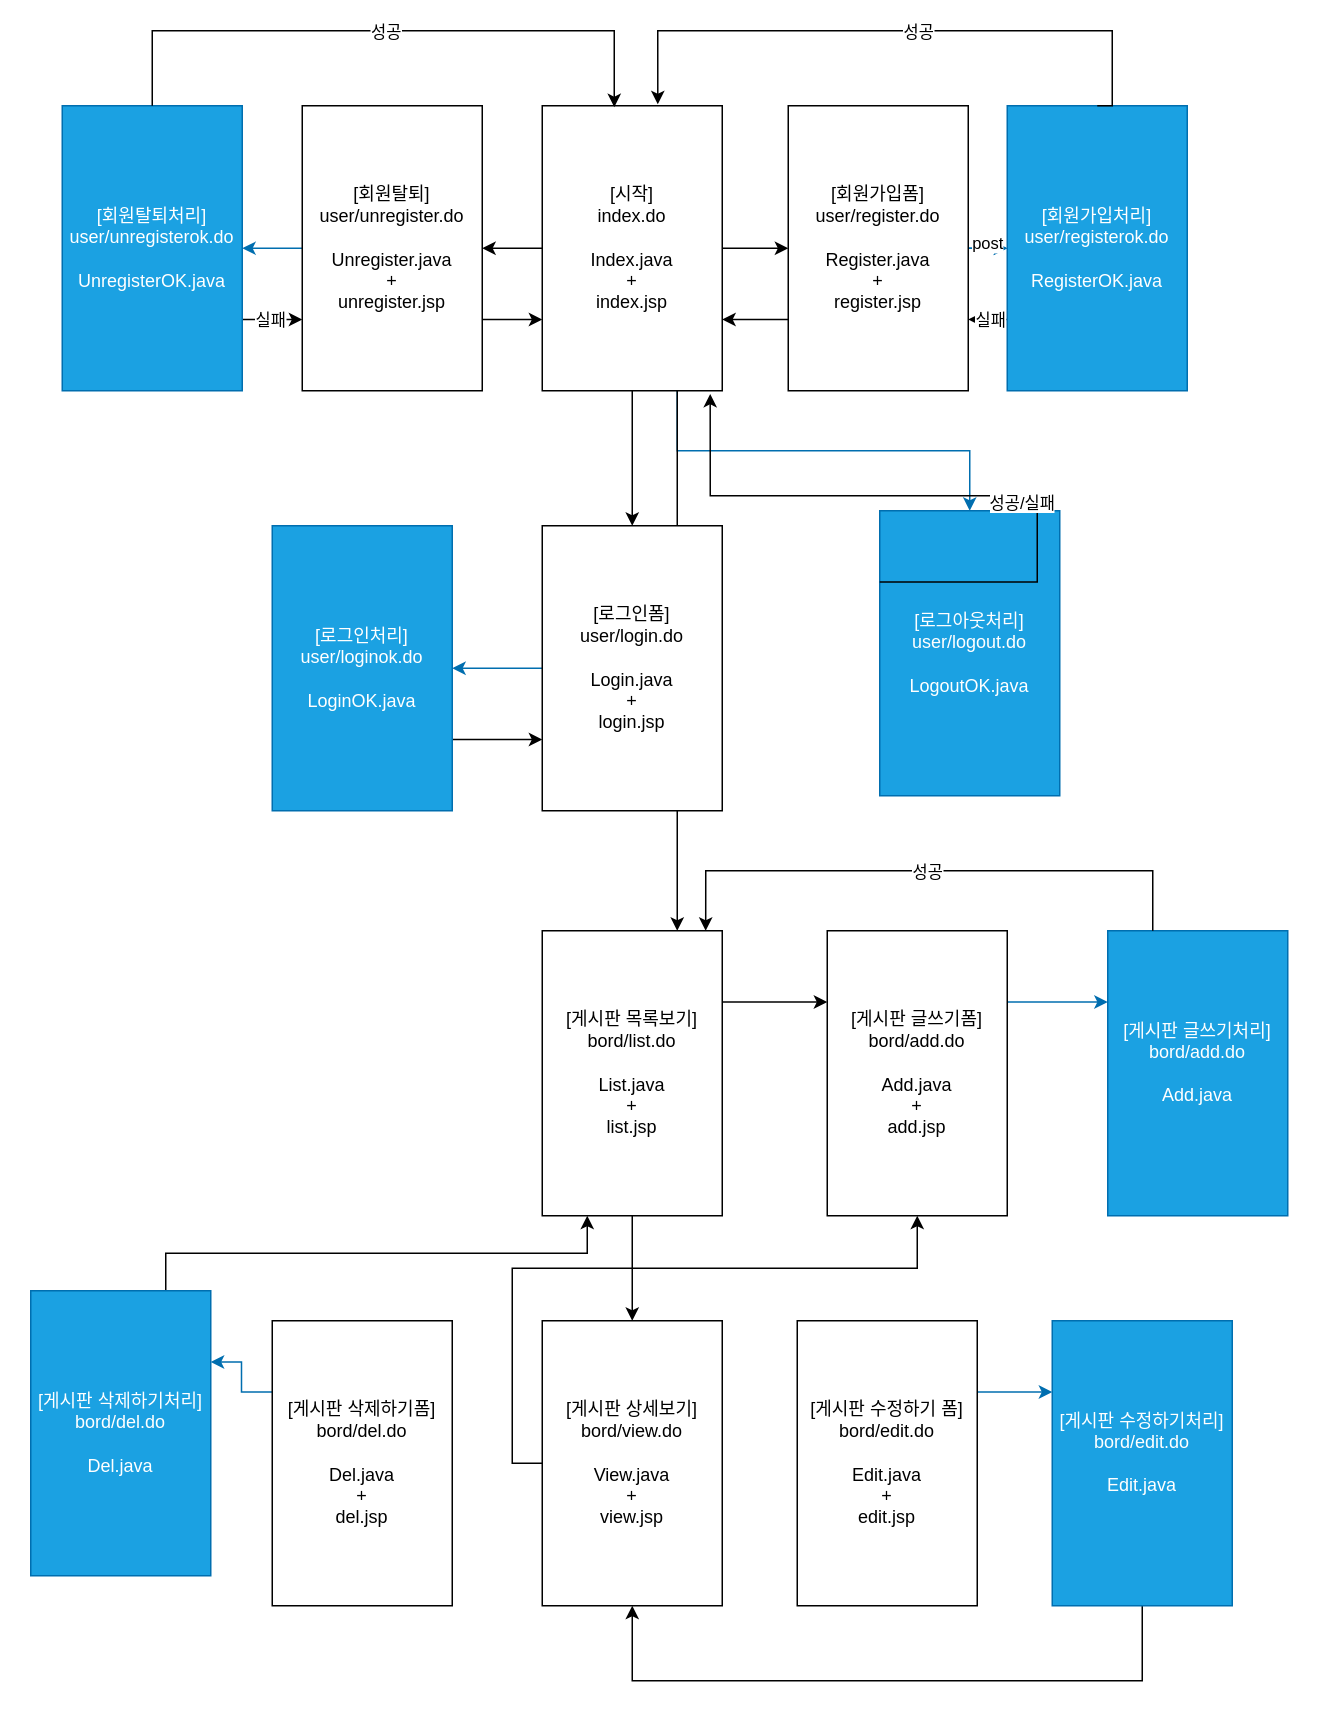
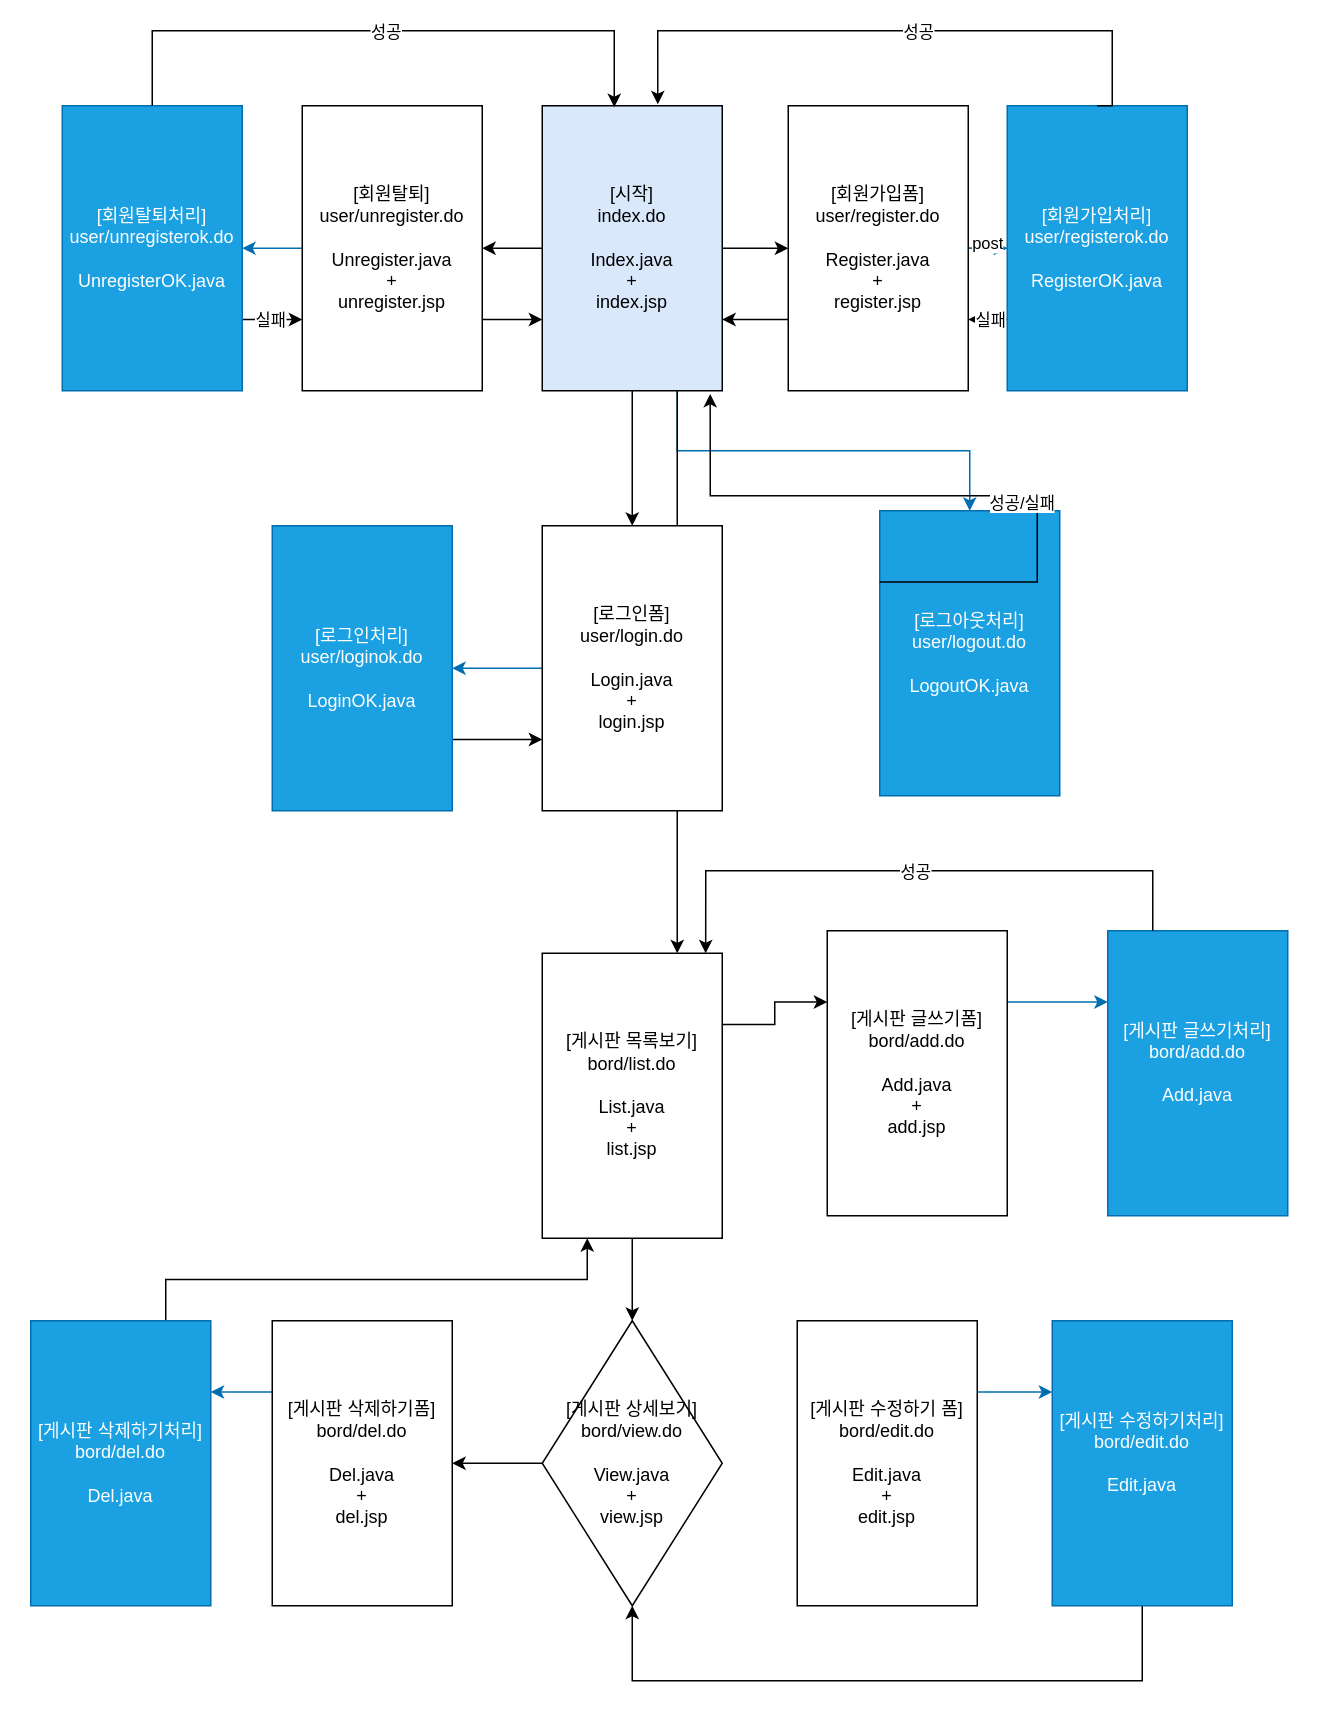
- <mxCell id="7" value="&lt;div&gt;[시작]&lt;/div&gt;&lt;div&gt;index.do&lt;/div&gt;&lt;div&gt;&lt;br&gt;&lt;/div&gt;Index.java&lt;div&gt;+&lt;/div&gt;&lt;div&gt;index.jsp&lt;/div&gt;" style="rounded=0;whiteSpace=wrap;html=1;" vertex="1" parent="1"><mxGeometry x="361" y="70" width="120" height="190" as="geometry" /></mxCell>
+ <mxCell id="7" value="&lt;div&gt;[시작]&lt;/div&gt;&lt;div&gt;index.do&lt;/div&gt;&lt;div&gt;&lt;br&gt;&lt;/div&gt;Index.java&lt;div&gt;+&lt;/div&gt;&lt;div&gt;index.jsp&lt;/div&gt;" style="rounded=0;whiteSpace=wrap;html=1;fillColor=#dae8fc;" vertex="1" parent="1"><mxGeometry x="361" y="70" width="120" height="190" as="geometry" /></mxCell>
- <mxCell id="35" value="&lt;div&gt;[게시판 목록보기]&lt;/div&gt;&lt;div&gt;bord/list.do&lt;/div&gt;&lt;div&gt;&lt;br&gt;&lt;/div&gt;List.java&lt;div&gt;+&lt;/div&gt;&lt;div&gt;list.jsp&lt;/div&gt;" style="rounded=0;whiteSpace=wrap;html=1;" vertex="1" parent="1"><mxGeometry x="361" y="620" width="120" height="190" as="geometry" /></mxCell>
+ <mxCell id="35" value="&lt;div&gt;[게시판 목록보기]&lt;/div&gt;&lt;div&gt;bord/list.do&lt;/div&gt;&lt;div&gt;&lt;br&gt;&lt;/div&gt;List.java&lt;div&gt;+&lt;/div&gt;&lt;div&gt;list.jsp&lt;/div&gt;" style="rounded=0;whiteSpace=wrap;html=1;" vertex="1" parent="1"><mxGeometry x="361" y="635" width="120" height="190" as="geometry" /></mxCell>
- <mxCell id="41" style="edgeStyle=orthogonalEdgeStyle;rounded=0;orthogonalLoop=1;jettySize=auto;html=1;exitX=1;exitY=0.5;exitDx=0;exitDy=0;" edge="1" parent="1" source="42" target="37"><mxGeometry relative="1" as="geometry" /></mxCell>
+ <mxCell id="41" style="edgeStyle=orthogonalEdgeStyle;rounded=0;orthogonalLoop=1;jettySize=auto;html=1;exitX=1;exitY=0.5;exitDx=0;exitDy=0;entryX=0;entryY=0.5;entryDx=0;entryDy=0;" edge="1" parent="1" source="42" target="48"><mxGeometry relative="1" as="geometry" /></mxCell>
- <mxCell id="50" value="&lt;div&gt;[게시판 삭제하기처리]&lt;/div&gt;&lt;div&gt;bord/del.do&lt;/div&gt;&lt;div&gt;&lt;br&gt;&lt;/div&gt;Del.java" style="rounded=0;whiteSpace=wrap;html=1;direction=west;fillColor=#1ba1e2;fontColor=#ffffff;strokeColor=#006EAF;" vertex="1" parent="1"><mxGeometry x="20" y="860" width="120" height="190" as="geometry" /></mxCell>
+ <mxCell id="50" value="&lt;div&gt;[게시판 삭제하기처리]&lt;/div&gt;&lt;div&gt;bord/del.do&lt;/div&gt;&lt;div&gt;&lt;br&gt;&lt;/div&gt;Del.java" style="rounded=0;whiteSpace=wrap;html=1;direction=west;fillColor=#1ba1e2;fontColor=#ffffff;strokeColor=#006EAF;" vertex="1" parent="1"><mxGeometry x="20" y="880" width="120" height="190" as="geometry" /></mxCell>
- <mxCell id="42" value="&lt;div&gt;[게시판 상세보기]&lt;/div&gt;&lt;div&gt;bord/view.do&lt;/div&gt;&lt;div&gt;&lt;br&gt;&lt;/div&gt;View.java&lt;div&gt;+&lt;/div&gt;&lt;div&gt;view.jsp&lt;/div&gt;" style="rounded=0;whiteSpace=wrap;html=1;direction=west;" vertex="1" parent="1"><mxGeometry x="361" y="880" width="120" height="190" as="geometry" /></mxCell>
+ <mxCell id="42" value="&lt;div&gt;[게시판 상세보기]&lt;/div&gt;&lt;div&gt;bord/view.do&lt;/div&gt;&lt;div&gt;&lt;br&gt;&lt;/div&gt;View.java&lt;div&gt;+&lt;/div&gt;&lt;div&gt;view.jsp&lt;/div&gt;" style="rhombus;whiteSpace=wrap;html=1;direction=west;" vertex="1" parent="1"><mxGeometry x="361" y="880" width="120" height="190" as="geometry" /></mxCell>
